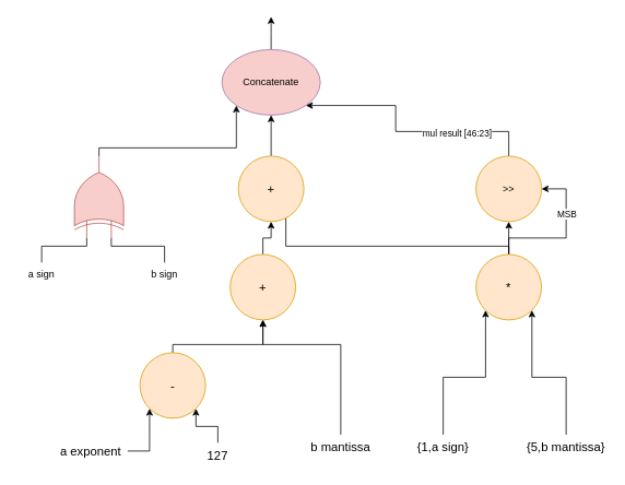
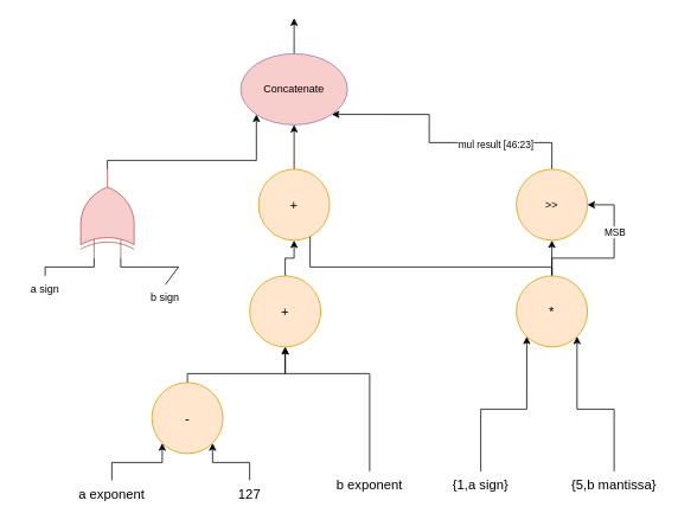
- <mxCell id="30" value="a sign" style="text;html=1;align=center;verticalAlign=middle;whiteSpace=wrap;rounded=0;" parent="1" vertex="1"><mxGeometry x="20" y="320" width="60" height="30" as="geometry" /></mxCell>
+ <mxCell id="30" value="a sign" style="text;html=1;align=center;verticalAlign=middle;whiteSpace=wrap;rounded=0;" parent="1" vertex="1"><mxGeometry x="20" y="310" width="60" height="30" as="geometry" /></mxCell>
- <mxCell id="31" value="b sign" style="text;html=1;align=center;verticalAlign=middle;whiteSpace=wrap;rounded=0;" parent="1" vertex="1"><mxGeometry x="170" y="320" width="60" height="30" as="geometry" /></mxCell>
+ <mxCell id="31" value="b sign" style="text;html=1;align=center;verticalAlign=middle;whiteSpace=wrap;rounded=0;" parent="1" vertex="1"><mxGeometry x="155" y="320" width="60" height="30" as="geometry" /></mxCell>
- <mxCell id="11" value="b mantissa" style="text;html=1;align=center;verticalAlign=middle;whiteSpace=wrap;rounded=0;fontSize=15;" parent="1" vertex="1"><mxGeometry x="370" y="530" width="90" height="30" as="geometry" /></mxCell>
+ <mxCell id="11" value="b exponent" style="text;html=1;align=center;verticalAlign=middle;whiteSpace=wrap;rounded=0;fontSize=15;" parent="1" vertex="1"><mxGeometry x="370" y="530" width="90" height="30" as="geometry" /></mxCell>
- <mxCell id="5" value="a exponent" style="text;html=1;align=center;verticalAlign=middle;whiteSpace=wrap;rounded=0;fontSize=15;" parent="1" vertex="1"><mxGeometry x="65" y="535" width="90" height="30" as="geometry" /></mxCell>
+ <mxCell id="5" value="a exponent" style="text;html=1;align=center;verticalAlign=middle;whiteSpace=wrap;rounded=0;fontSize=15;" parent="1" vertex="1"><mxGeometry x="80" y="540" width="90" height="30" as="geometry" /></mxCell>
- <mxCell id="7" value="127" style="text;html=1;align=center;verticalAlign=middle;whiteSpace=wrap;rounded=0;fontSize=15;" parent="1" vertex="1"><mxGeometry x="235" y="540" width="60" height="30" as="geometry" /></mxCell>
+ <mxCell id="7" value="127" style="text;html=1;align=center;verticalAlign=middle;whiteSpace=wrap;rounded=0;fontSize=15;" parent="1" vertex="1"><mxGeometry x="250" y="540" width="60" height="30" as="geometry" /></mxCell>
